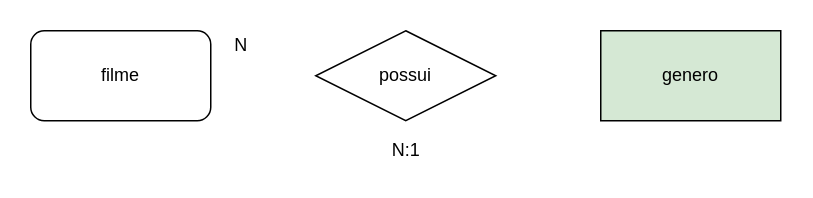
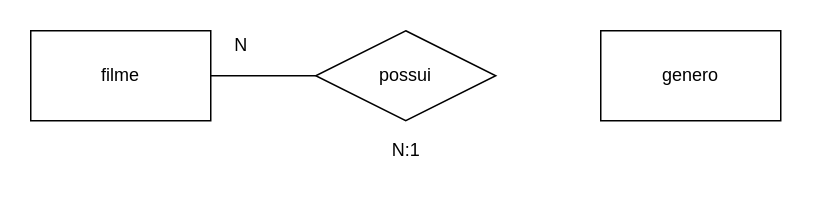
- <mxCell id="3" value="filme" style="whiteSpace=wrap;html=1;rounded=1;" vertex="1" parent="1"><mxGeometry x="20" y="20" width="120" height="60" as="geometry" /></mxCell>
+ <mxCell id="3" value="filme" style="rounded=0;whiteSpace=wrap;html=1;" vertex="1" parent="1"><mxGeometry x="20" y="20" width="120" height="60" as="geometry" /></mxCell>
+ <mxCell id="2" style="edgeStyle=orthogonalEdgeStyle;rounded=0;orthogonalLoop=1;jettySize=auto;html=1;exitX=1;exitY=0.5;exitDx=0;exitDy=0;entryX=0;entryY=0.5;entryDx=0;entryDy=0;endArrow=none;endFill=0;" edge="1" parent="1" source="3" target="4"><mxGeometry relative="1" as="geometry" /></mxCell>
- <mxCell id="5" value="genero" style="rounded=0;whiteSpace=wrap;html=1;fillColor=#d5e8d4;" vertex="1" parent="1"><mxGeometry x="400" y="20" width="120" height="60" as="geometry" /></mxCell>
+ <mxCell id="5" value="genero" style="rounded=0;whiteSpace=wrap;html=1;" vertex="1" parent="1"><mxGeometry x="400" y="20" width="120" height="60" as="geometry" /></mxCell>
